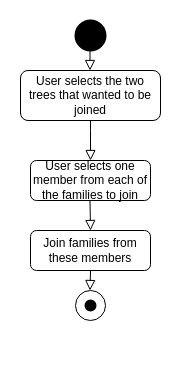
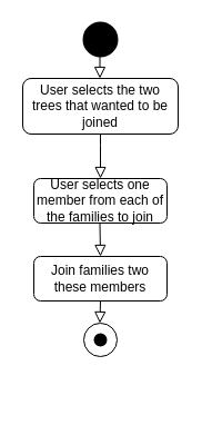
- <mxCell id="15" value="Join families from these members" style="rounded=1;whiteSpace=wrap;html=1;fontSize=12;glass=0;strokeWidth=1;shadow=0;" vertex="1" parent="1"><mxGeometry x="30" y="230" width="120" height="40" as="geometry" /></mxCell>
+ <mxCell id="15" value="Join families two these members" style="rounded=1;whiteSpace=wrap;html=1;fontSize=12;glass=0;strokeWidth=1;shadow=0;" vertex="1" parent="1"><mxGeometry x="30" y="230" width="120" height="40" as="geometry" /></mxCell>
